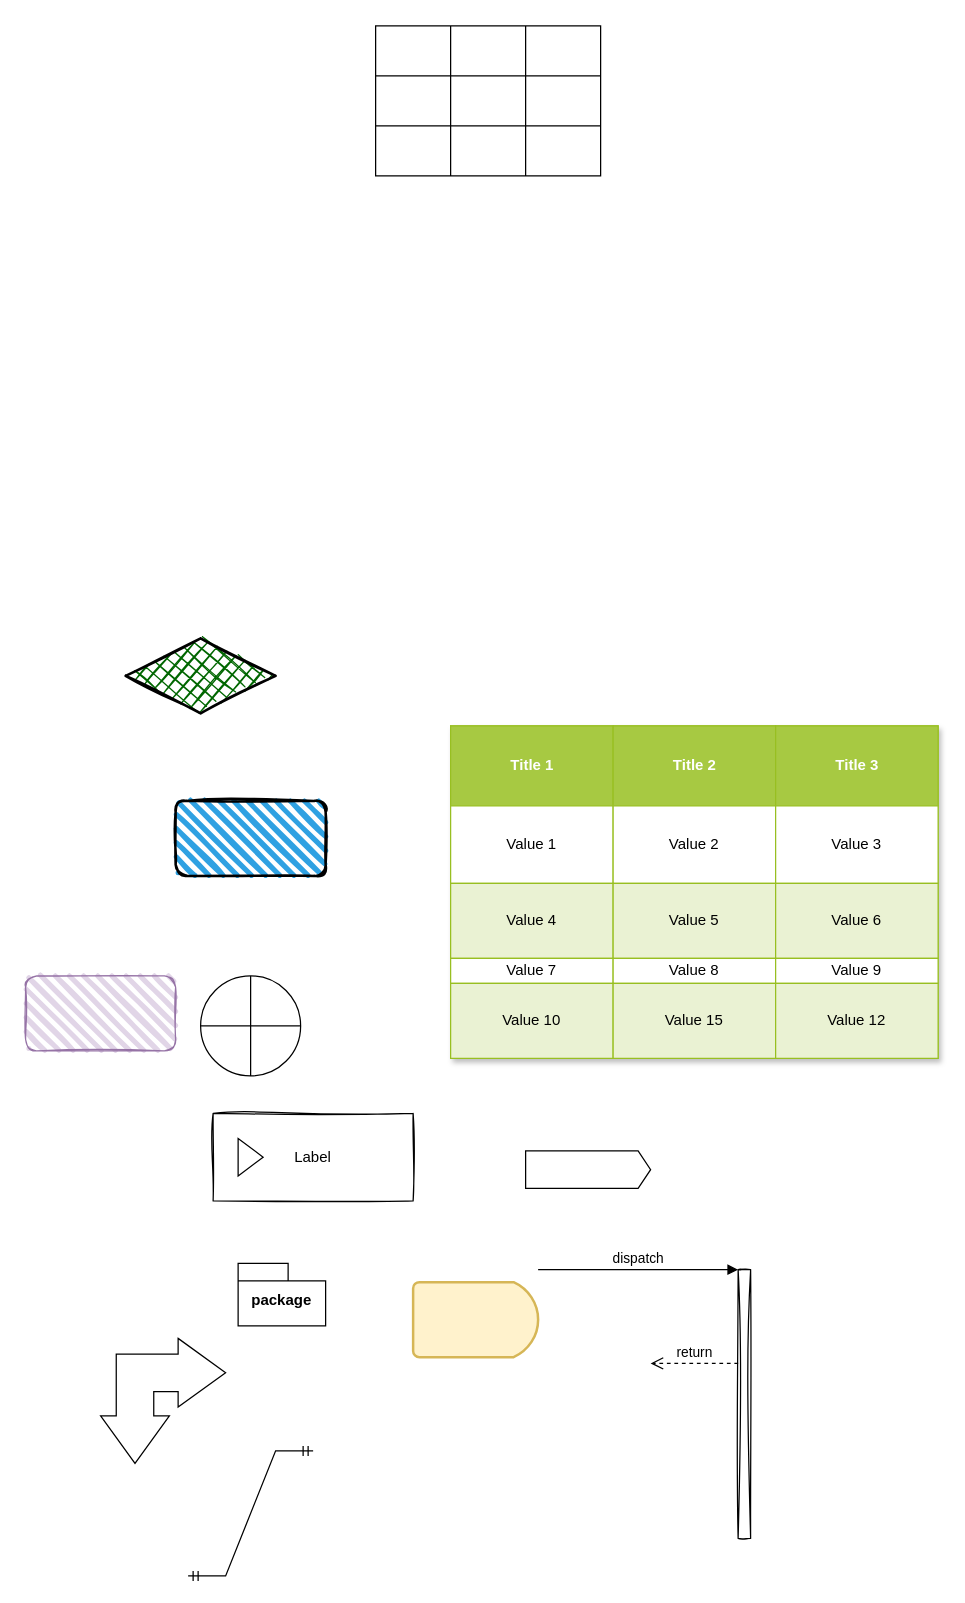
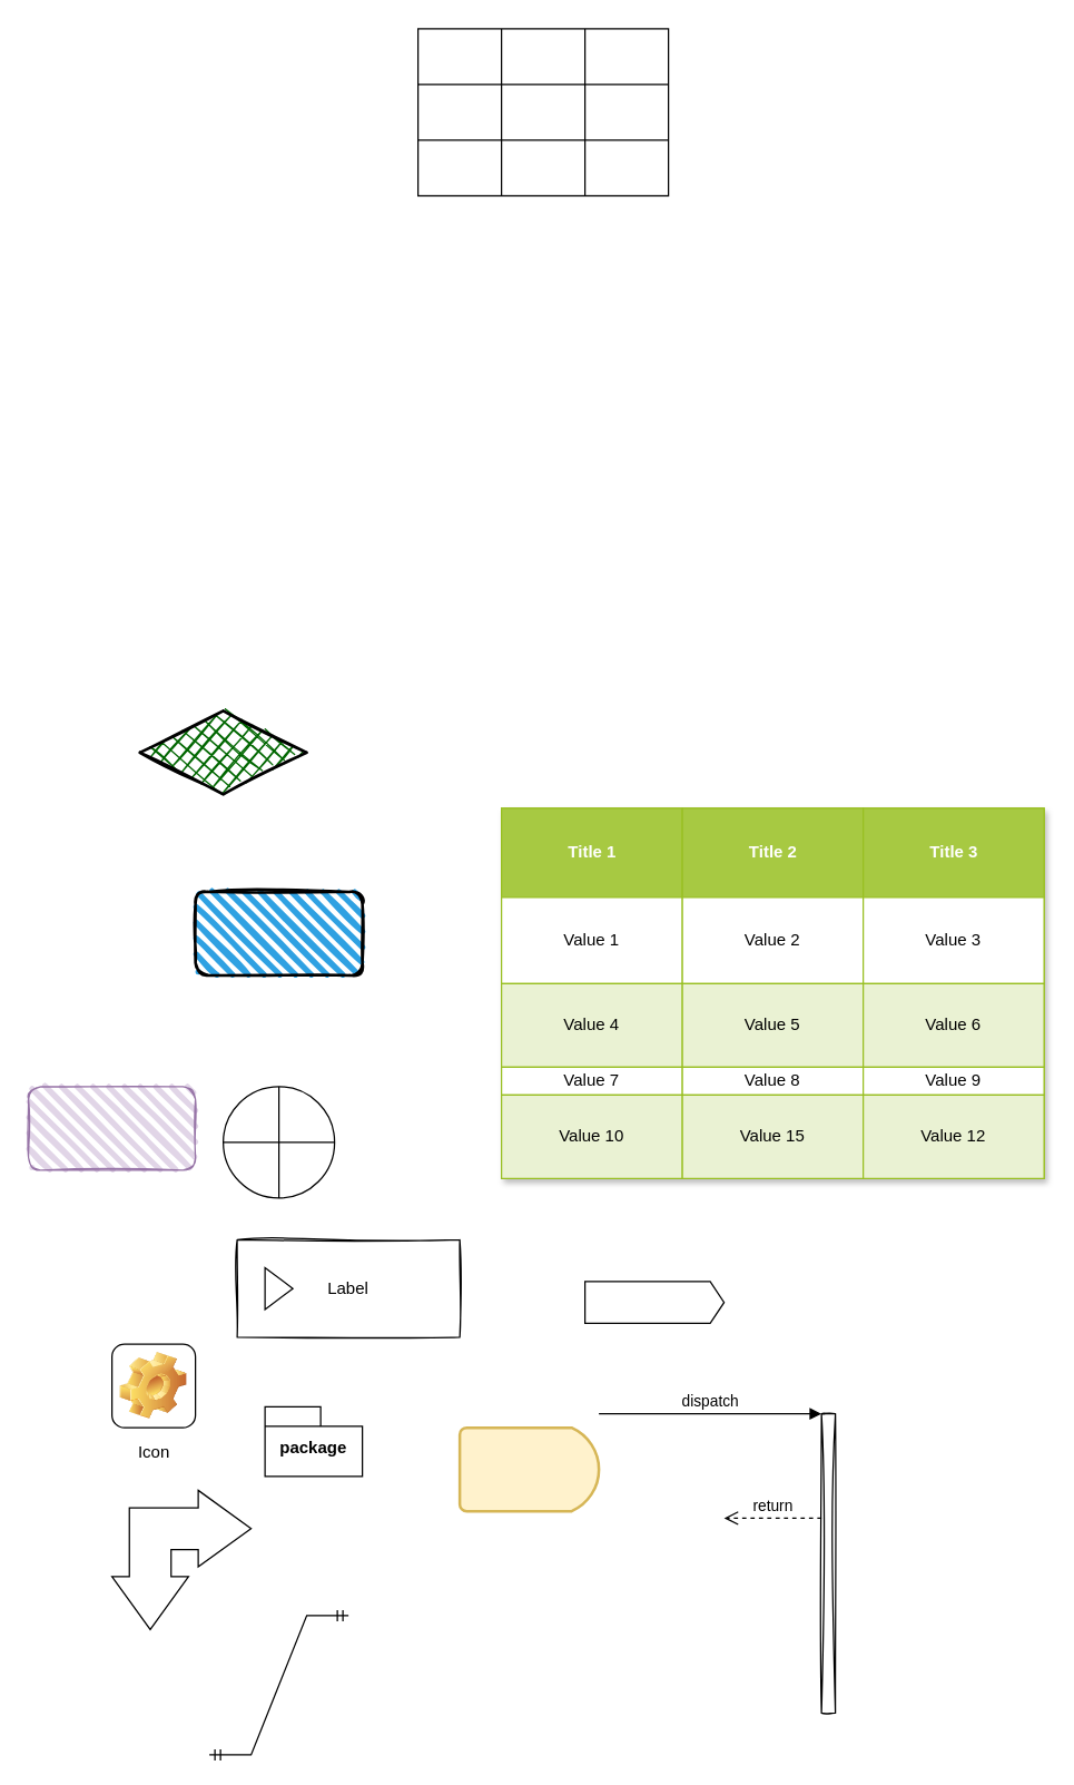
+ <mxCell id="27" value="Icon" style="icon;html=1;image=img/clipart/Gear_128x128.png" parent="1" vertex="1"><mxGeometry x="80" y="965" width="60" height="60" as="geometry" /></mxCell>
